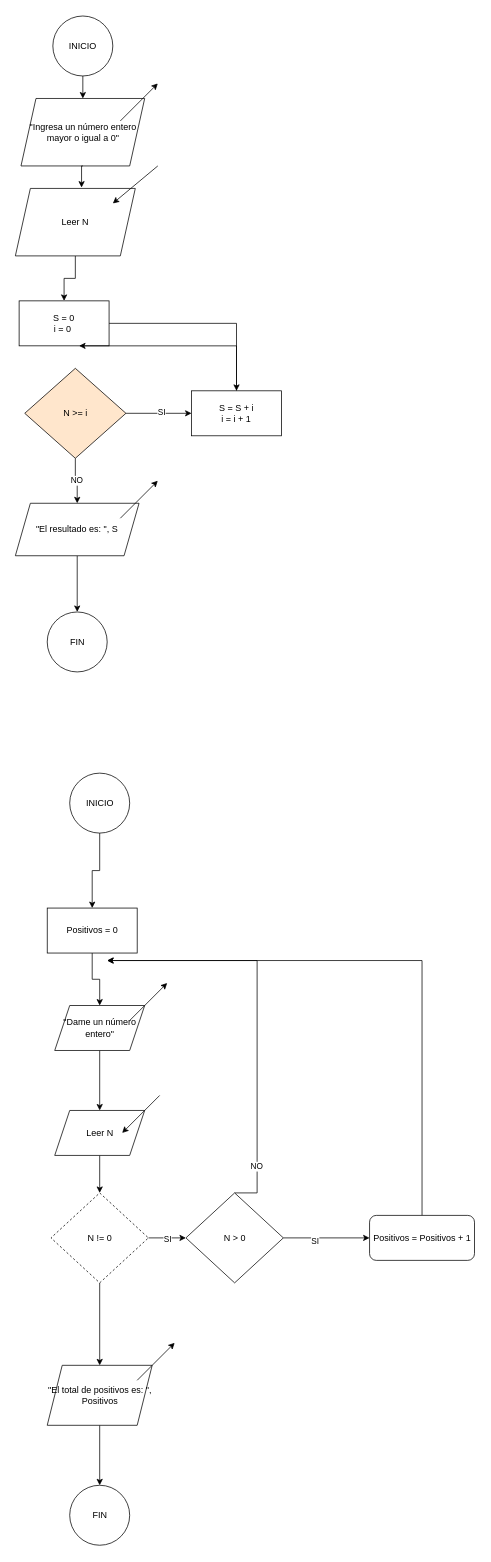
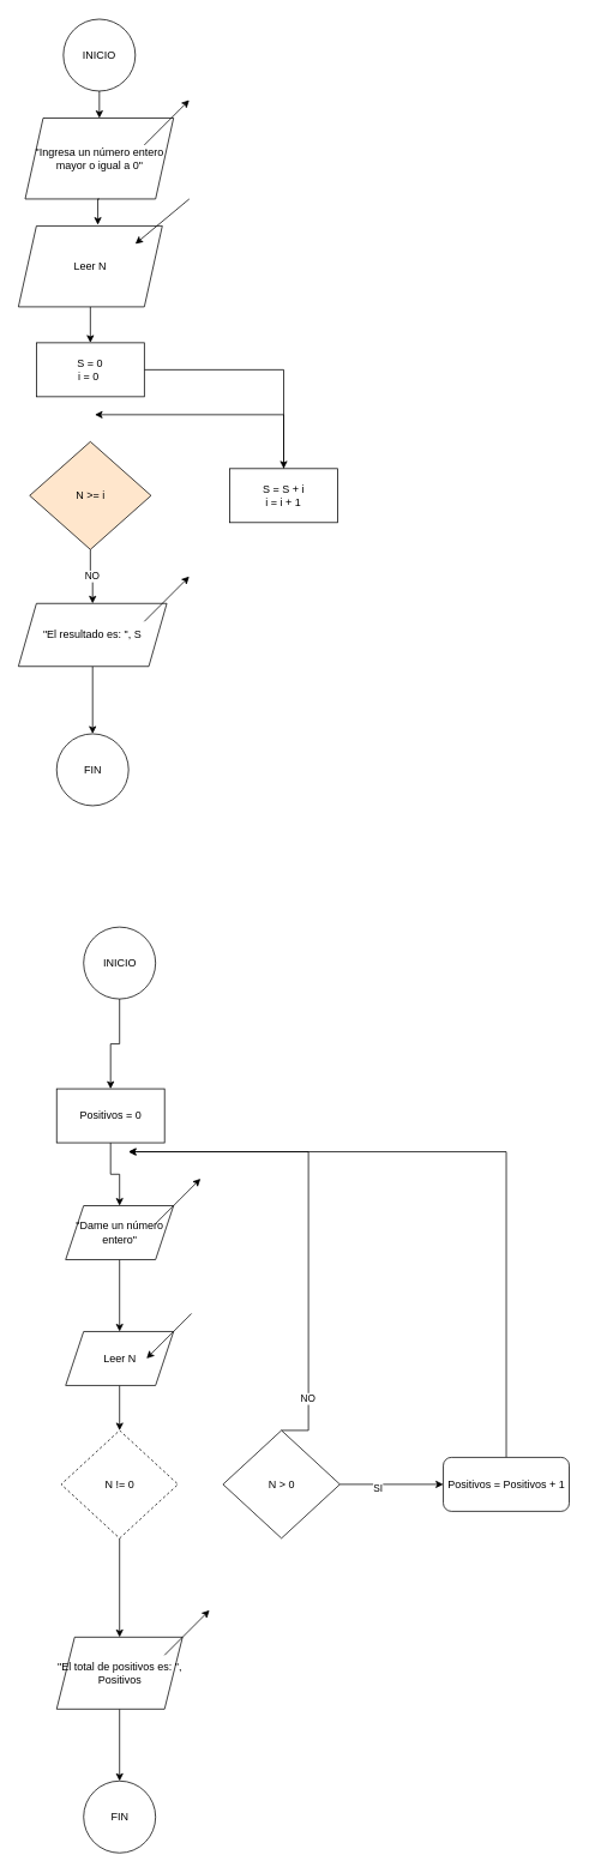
- <mxCell id="11" value="S = 0&lt;div&gt;i = 0&amp;nbsp;&lt;/div&gt;" style="whiteSpace=wrap;html=1;" vertex="1" parent="1"><mxGeometry x="25" y="400" width="120" height="60" as="geometry" /></mxCell>
+ <mxCell id="11" value="S = 0&lt;div&gt;i = 0&amp;nbsp;&lt;/div&gt;" style="whiteSpace=wrap;html=1;" vertex="1" parent="1"><mxGeometry x="40" y="380" width="120" height="60" as="geometry" /></mxCell>
- <mxCell id="12" value="" style="edgeStyle=orthogonalEdgeStyle;rounded=0;orthogonalLoop=1;jettySize=auto;html=1;" edge="1" parent="1" source="16" target="18"><mxGeometry relative="1" as="geometry" /></mxCell>
- <mxCell id="13" value="SI" style="edgeLabel;html=1;align=center;verticalAlign=middle;resizable=0;points=[];" vertex="1" connectable="0" parent="12"><mxGeometry x="0.079" y="2" relative="1" as="geometry"><mxPoint as="offset" /></mxGeometry></mxCell>
- <mxCell id="33" value="" style="edgeStyle=orthogonalEdgeStyle;rounded=0;orthogonalLoop=1;jettySize=auto;html=1;" edge="1" parent="1" source="36" target="41"><mxGeometry relative="1" as="geometry" /></mxCell>
- <mxCell id="34" value="SI" style="edgeLabel;html=1;align=center;verticalAlign=middle;resizable=0;points=[];" vertex="1" connectable="0" parent="33"><mxGeometry x="0.009" y="-1" relative="1" as="geometry"><mxPoint as="offset" /></mxGeometry></mxCell>
